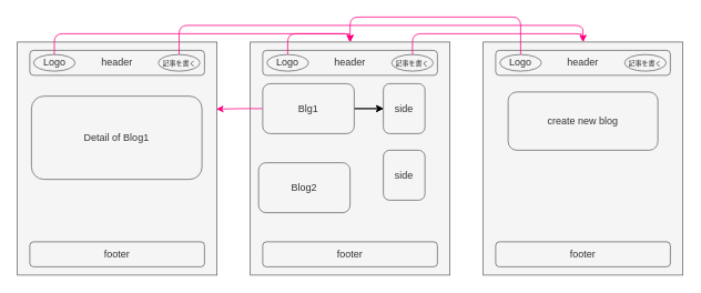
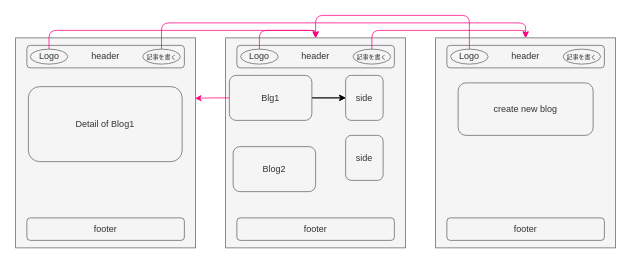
- <mxCell id="8" value="Blg1" style="rounded=1;whiteSpace=wrap;html=1;fillColor=#f5f5f5;fontColor=#333333;strokeColor=#666666;" vertex="1" parent="1"><mxGeometry x="315" y="100" width="110" height="60" as="geometry" /></mxCell>
+ <mxCell id="8" value="Blg1" style="rounded=1;whiteSpace=wrap;html=1;fillColor=#f5f5f5;fontColor=#333333;strokeColor=#666666;" vertex="1" parent="1"><mxGeometry x="305" y="100" width="110" height="60" as="geometry" /></mxCell>
